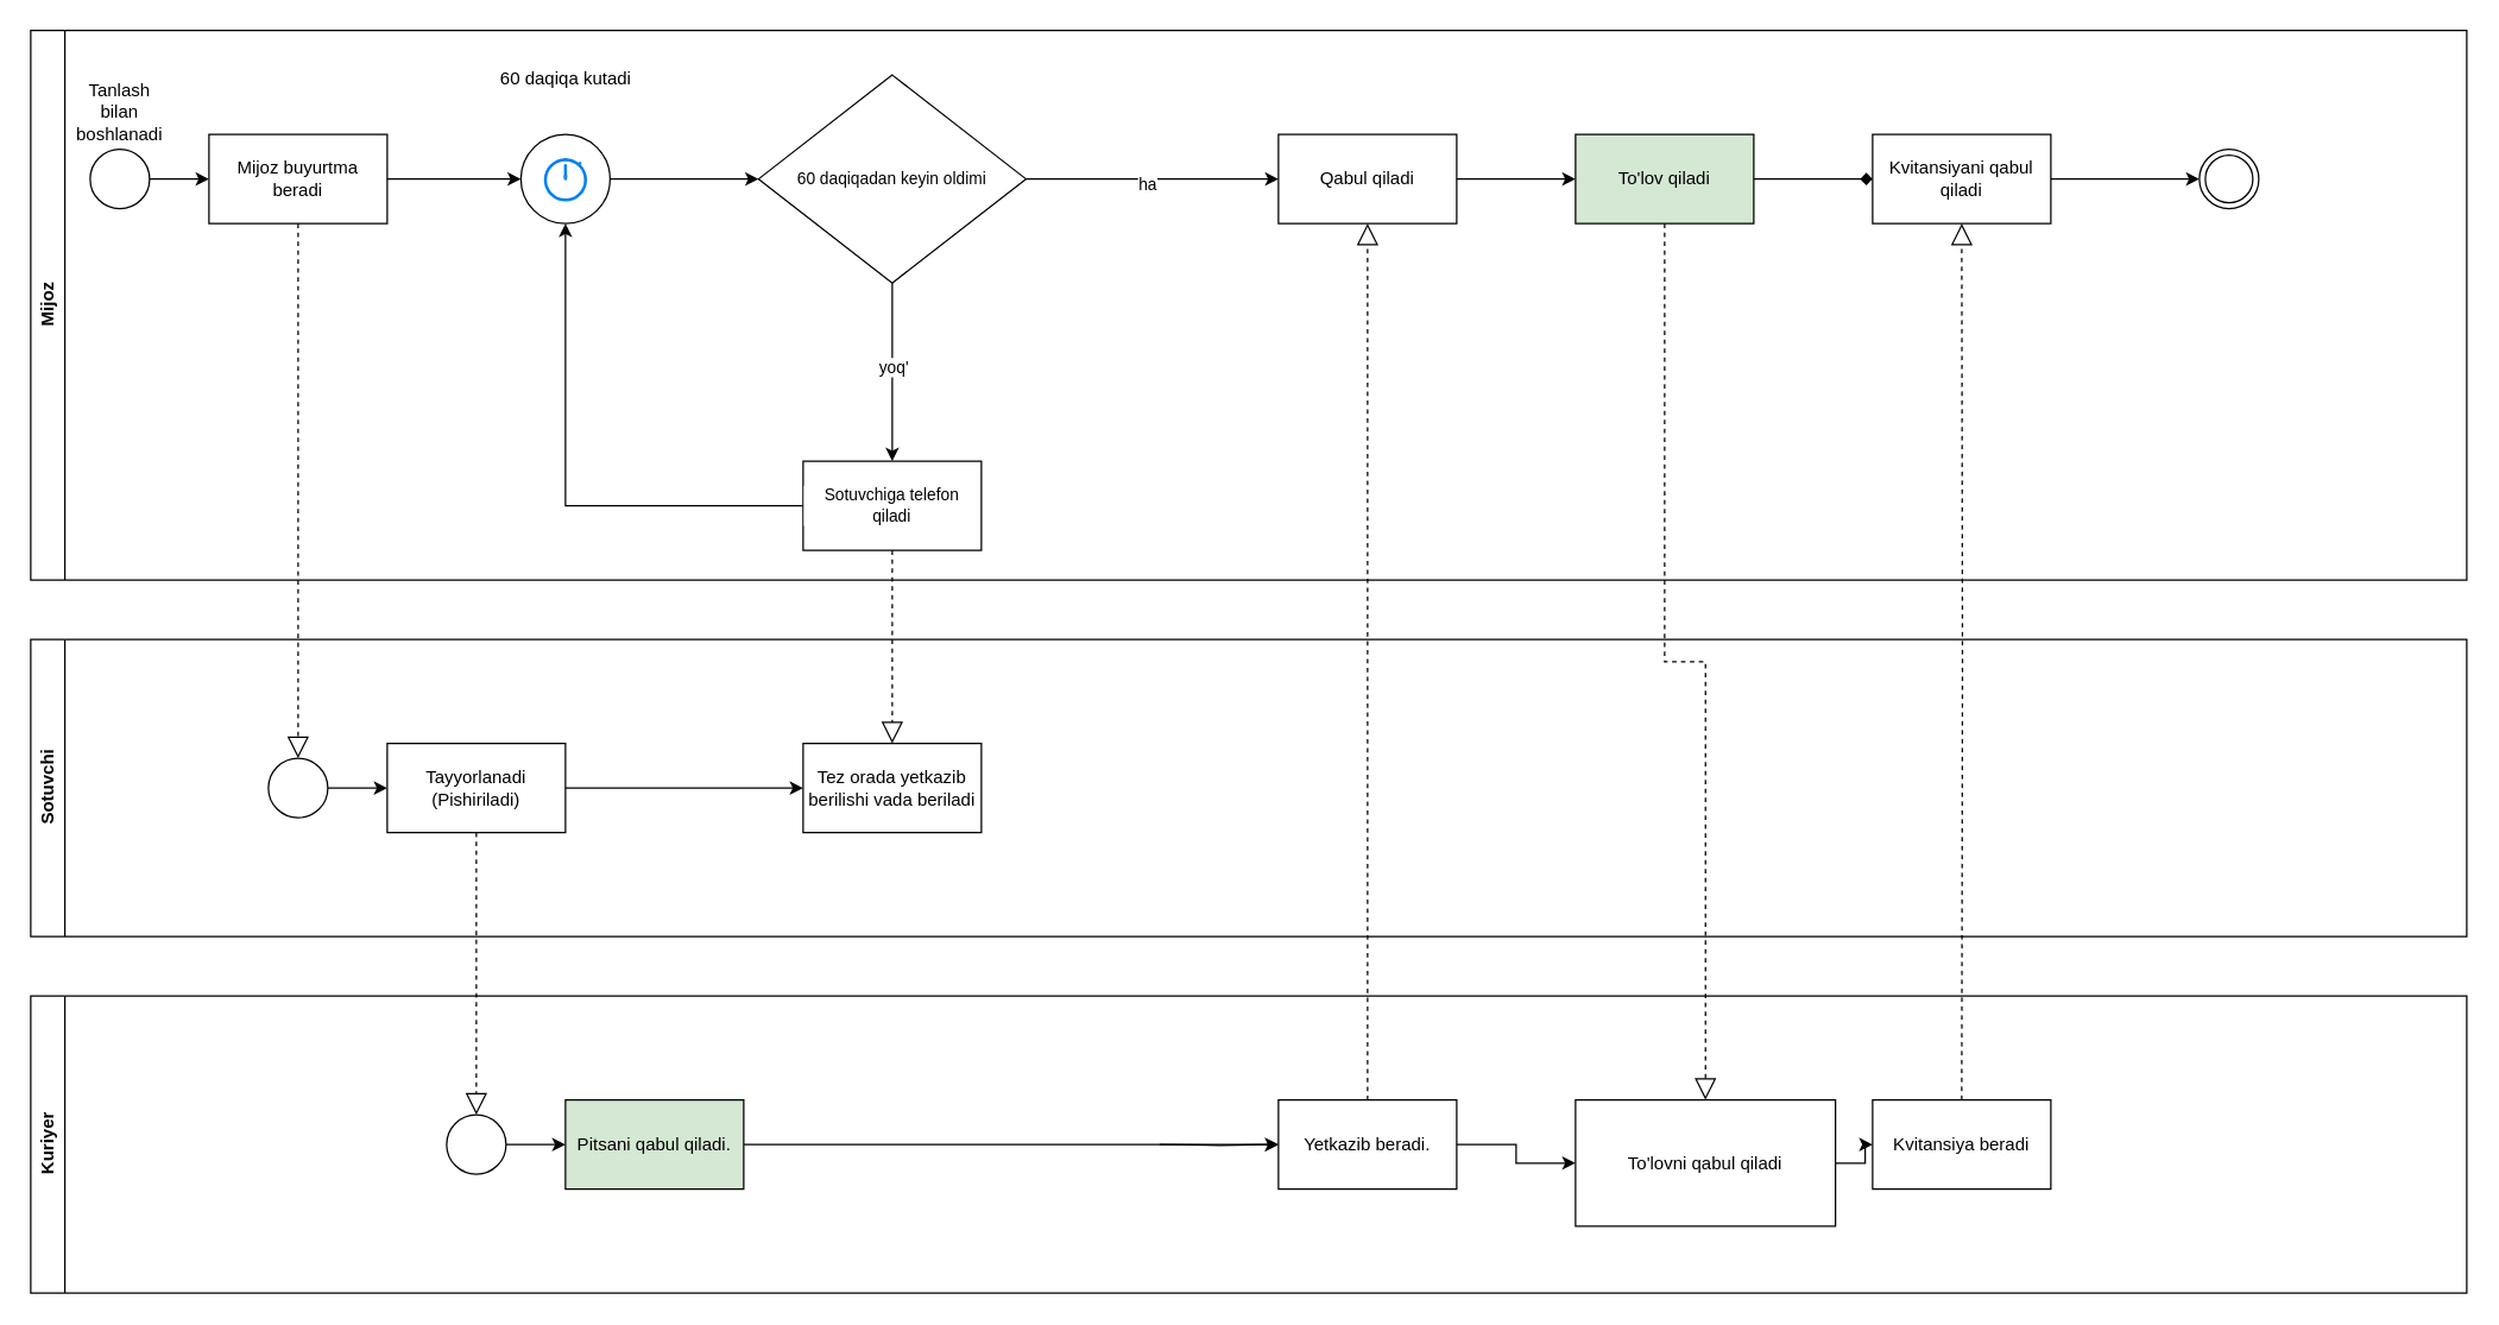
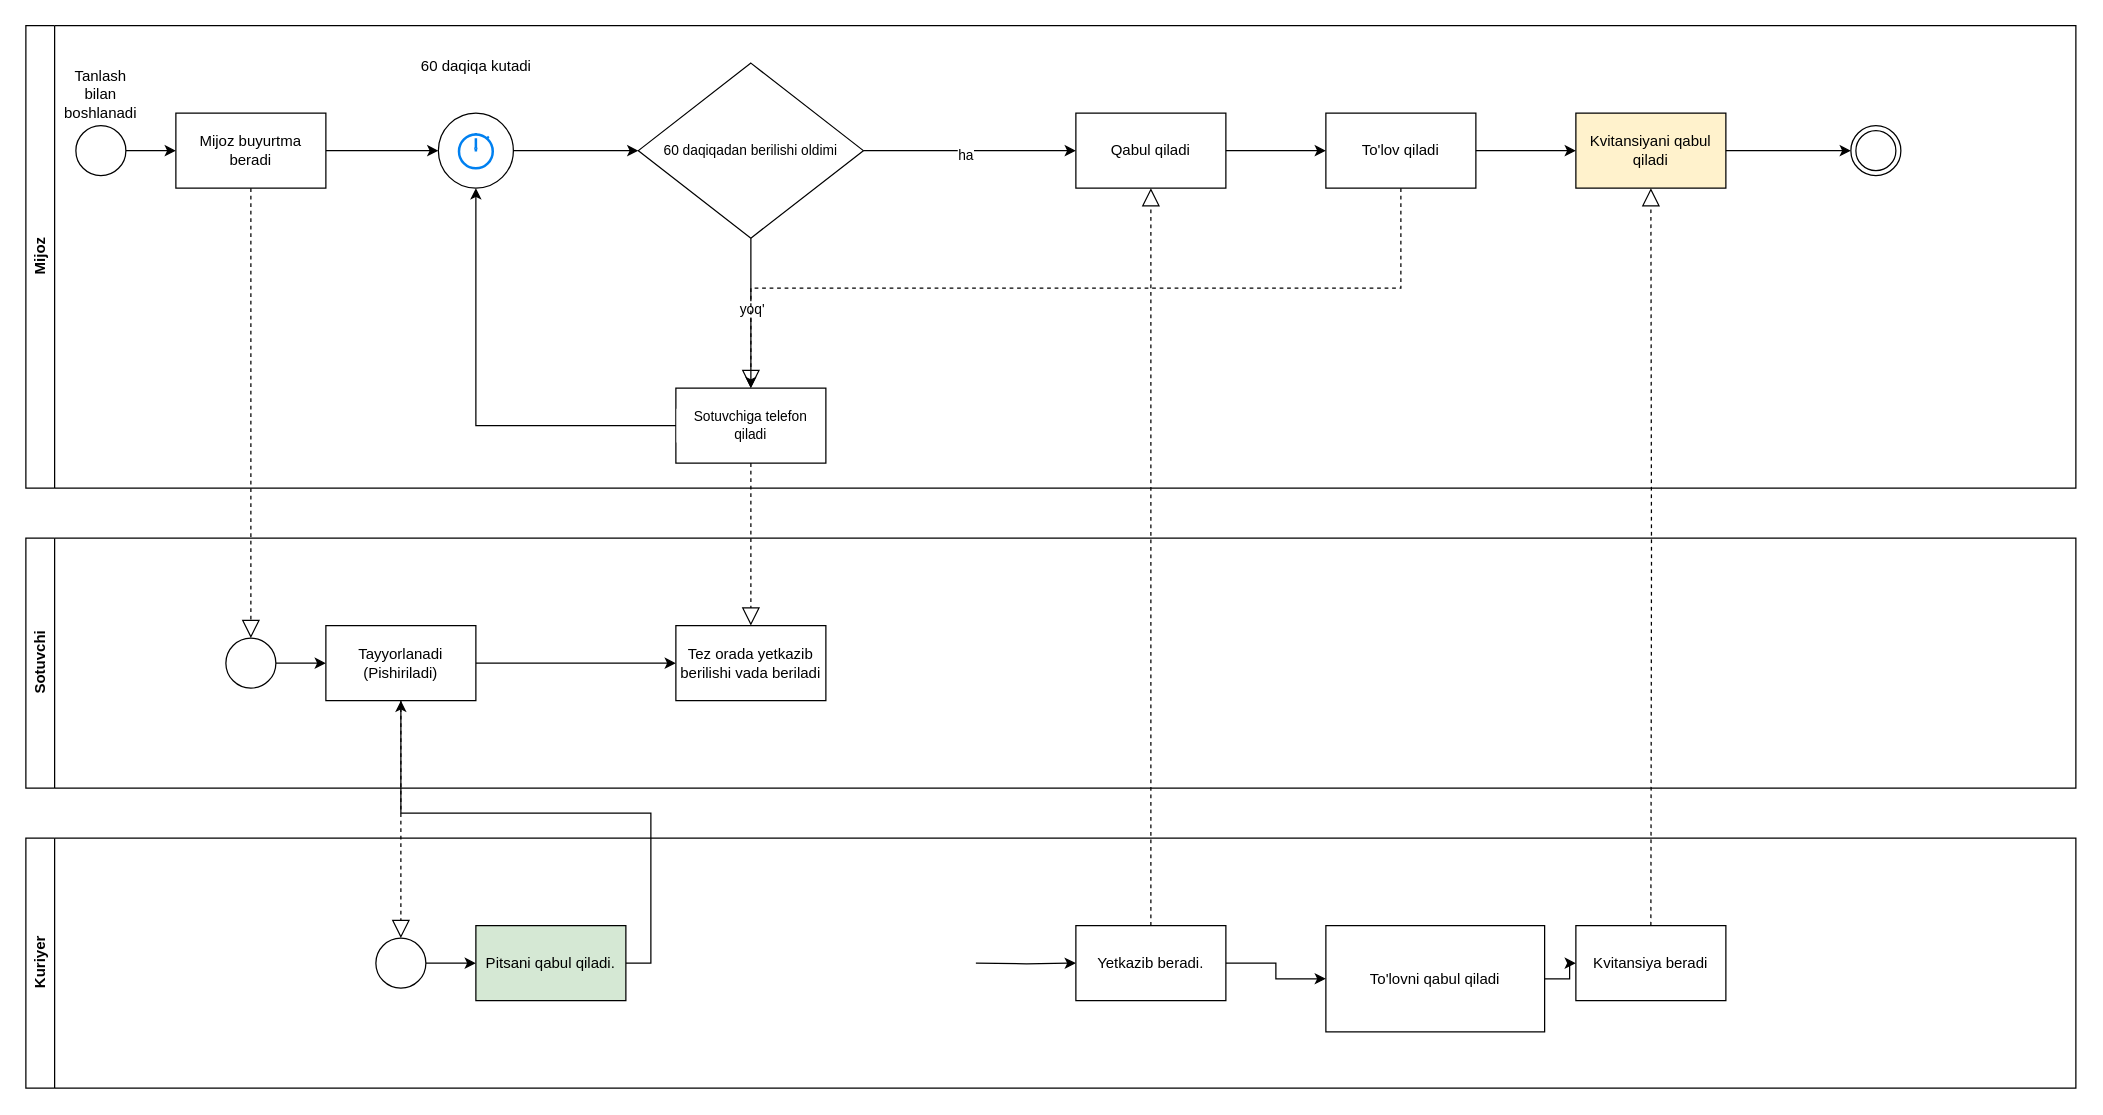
- <mxCell id="24" value="60 daqiqadan keyin oldimi" style="rhombus;whiteSpace=wrap;html=1;fontFamily=Helvetica;fontSize=11;fontColor=default;labelBackgroundColor=default;" parent="8" vertex="1"><mxGeometry x="490" y="30" width="180" height="140" as="geometry" /></mxCell>
+ <mxCell id="24" value="60 daqiqadan berilishi oldimi" style="rhombus;whiteSpace=wrap;html=1;fontFamily=Helvetica;fontSize=11;fontColor=default;labelBackgroundColor=default;" parent="8" vertex="1"><mxGeometry x="490" y="30" width="180" height="140" as="geometry" /></mxCell>
- <mxCell id="15" value="To'lov qiladi" style="whiteSpace=wrap;html=1;fillColor=#d5e8d4;" parent="8" vertex="1"><mxGeometry x="1040" y="70" width="120" height="60" as="geometry" /></mxCell>
+ <mxCell id="15" value="To'lov qiladi" style="whiteSpace=wrap;html=1;" parent="8" vertex="1"><mxGeometry x="1040" y="70" width="120" height="60" as="geometry" /></mxCell>
- <mxCell id="18" value="" style="edgeStyle=orthogonalEdgeStyle;rounded=0;orthogonalLoop=1;jettySize=auto;html=1;strokeColor=default;align=center;verticalAlign=middle;fontFamily=Helvetica;fontSize=11;fontColor=default;labelBackgroundColor=default;endArrow=diamond;" parent="8" source="15" target="17" edge="1"><mxGeometry relative="1" as="geometry" /></mxCell>
+ <mxCell id="18" value="" style="edgeStyle=orthogonalEdgeStyle;rounded=0;orthogonalLoop=1;jettySize=auto;html=1;strokeColor=default;align=center;verticalAlign=middle;fontFamily=Helvetica;fontSize=11;fontColor=default;labelBackgroundColor=default;endArrow=classic;" parent="8" source="15" target="17" edge="1"><mxGeometry relative="1" as="geometry" /></mxCell>
- <mxCell id="17" value="Kvitansiyani qabul qiladi" style="whiteSpace=wrap;html=1;" parent="8" vertex="1"><mxGeometry x="1240" y="70" width="120" height="60" as="geometry" /></mxCell>
+ <mxCell id="17" value="Kvitansiyani qabul qiladi" style="whiteSpace=wrap;html=1;fillColor=#fff2cc;" parent="8" vertex="1"><mxGeometry x="1240" y="70" width="120" height="60" as="geometry" /></mxCell>
- <mxCell id="46" value="" style="endArrow=block;dashed=1;endFill=0;endSize=12;html=1;rounded=0;strokeColor=default;align=center;verticalAlign=middle;fontFamily=Helvetica;fontSize=11;fontColor=default;labelBackgroundColor=default;edgeStyle=orthogonalEdgeStyle;entryX=0.5;entryY=0;entryDx=0;entryDy=0;exitX=0.5;exitY=1;exitDx=0;exitDy=0;" parent="1" source="15" target="40" edge="1"><mxGeometry width="160" relative="1" as="geometry"><mxPoint x="1120" y="320" as="sourcePoint" /><mxPoint x="1120" y="510" as="targetPoint" /></mxGeometry></mxCell>
+ <mxCell id="46" value="" style="endArrow=block;dashed=1;endFill=0;endSize=12;html=1;rounded=0;strokeColor=default;align=center;verticalAlign=middle;fontFamily=Helvetica;fontSize=11;fontColor=default;labelBackgroundColor=default;edgeStyle=orthogonalEdgeStyle;exitX=0.5;exitY=1;exitDx=0;exitDy=0;" parent="1" source="15" target="25" edge="1"><mxGeometry width="160" relative="1" as="geometry"><mxPoint x="1120" y="320" as="sourcePoint" /><mxPoint x="1120" y="510" as="targetPoint" /></mxGeometry></mxCell>
- <mxCell id="34" style="edgeStyle=orthogonalEdgeStyle;rounded=0;orthogonalLoop=1;jettySize=auto;html=1;exitX=1;exitY=0.5;exitDx=0;exitDy=0;strokeColor=default;align=center;verticalAlign=middle;fontFamily=Helvetica;fontSize=11;fontColor=default;labelBackgroundColor=default;endArrow=classic;" parent="31" source="35" target="38" edge="1"><mxGeometry relative="1" as="geometry" /></mxCell>
+ <mxCell id="34" style="edgeStyle=orthogonalEdgeStyle;rounded=0;orthogonalLoop=1;jettySize=auto;html=1;exitX=1;exitY=0.5;exitDx=0;exitDy=0;strokeColor=default;align=center;verticalAlign=middle;fontFamily=Helvetica;fontSize=11;fontColor=default;labelBackgroundColor=default;endArrow=classic;" parent="31" source="35" target="6" edge="1"><mxGeometry relative="1" as="geometry" /></mxCell>
